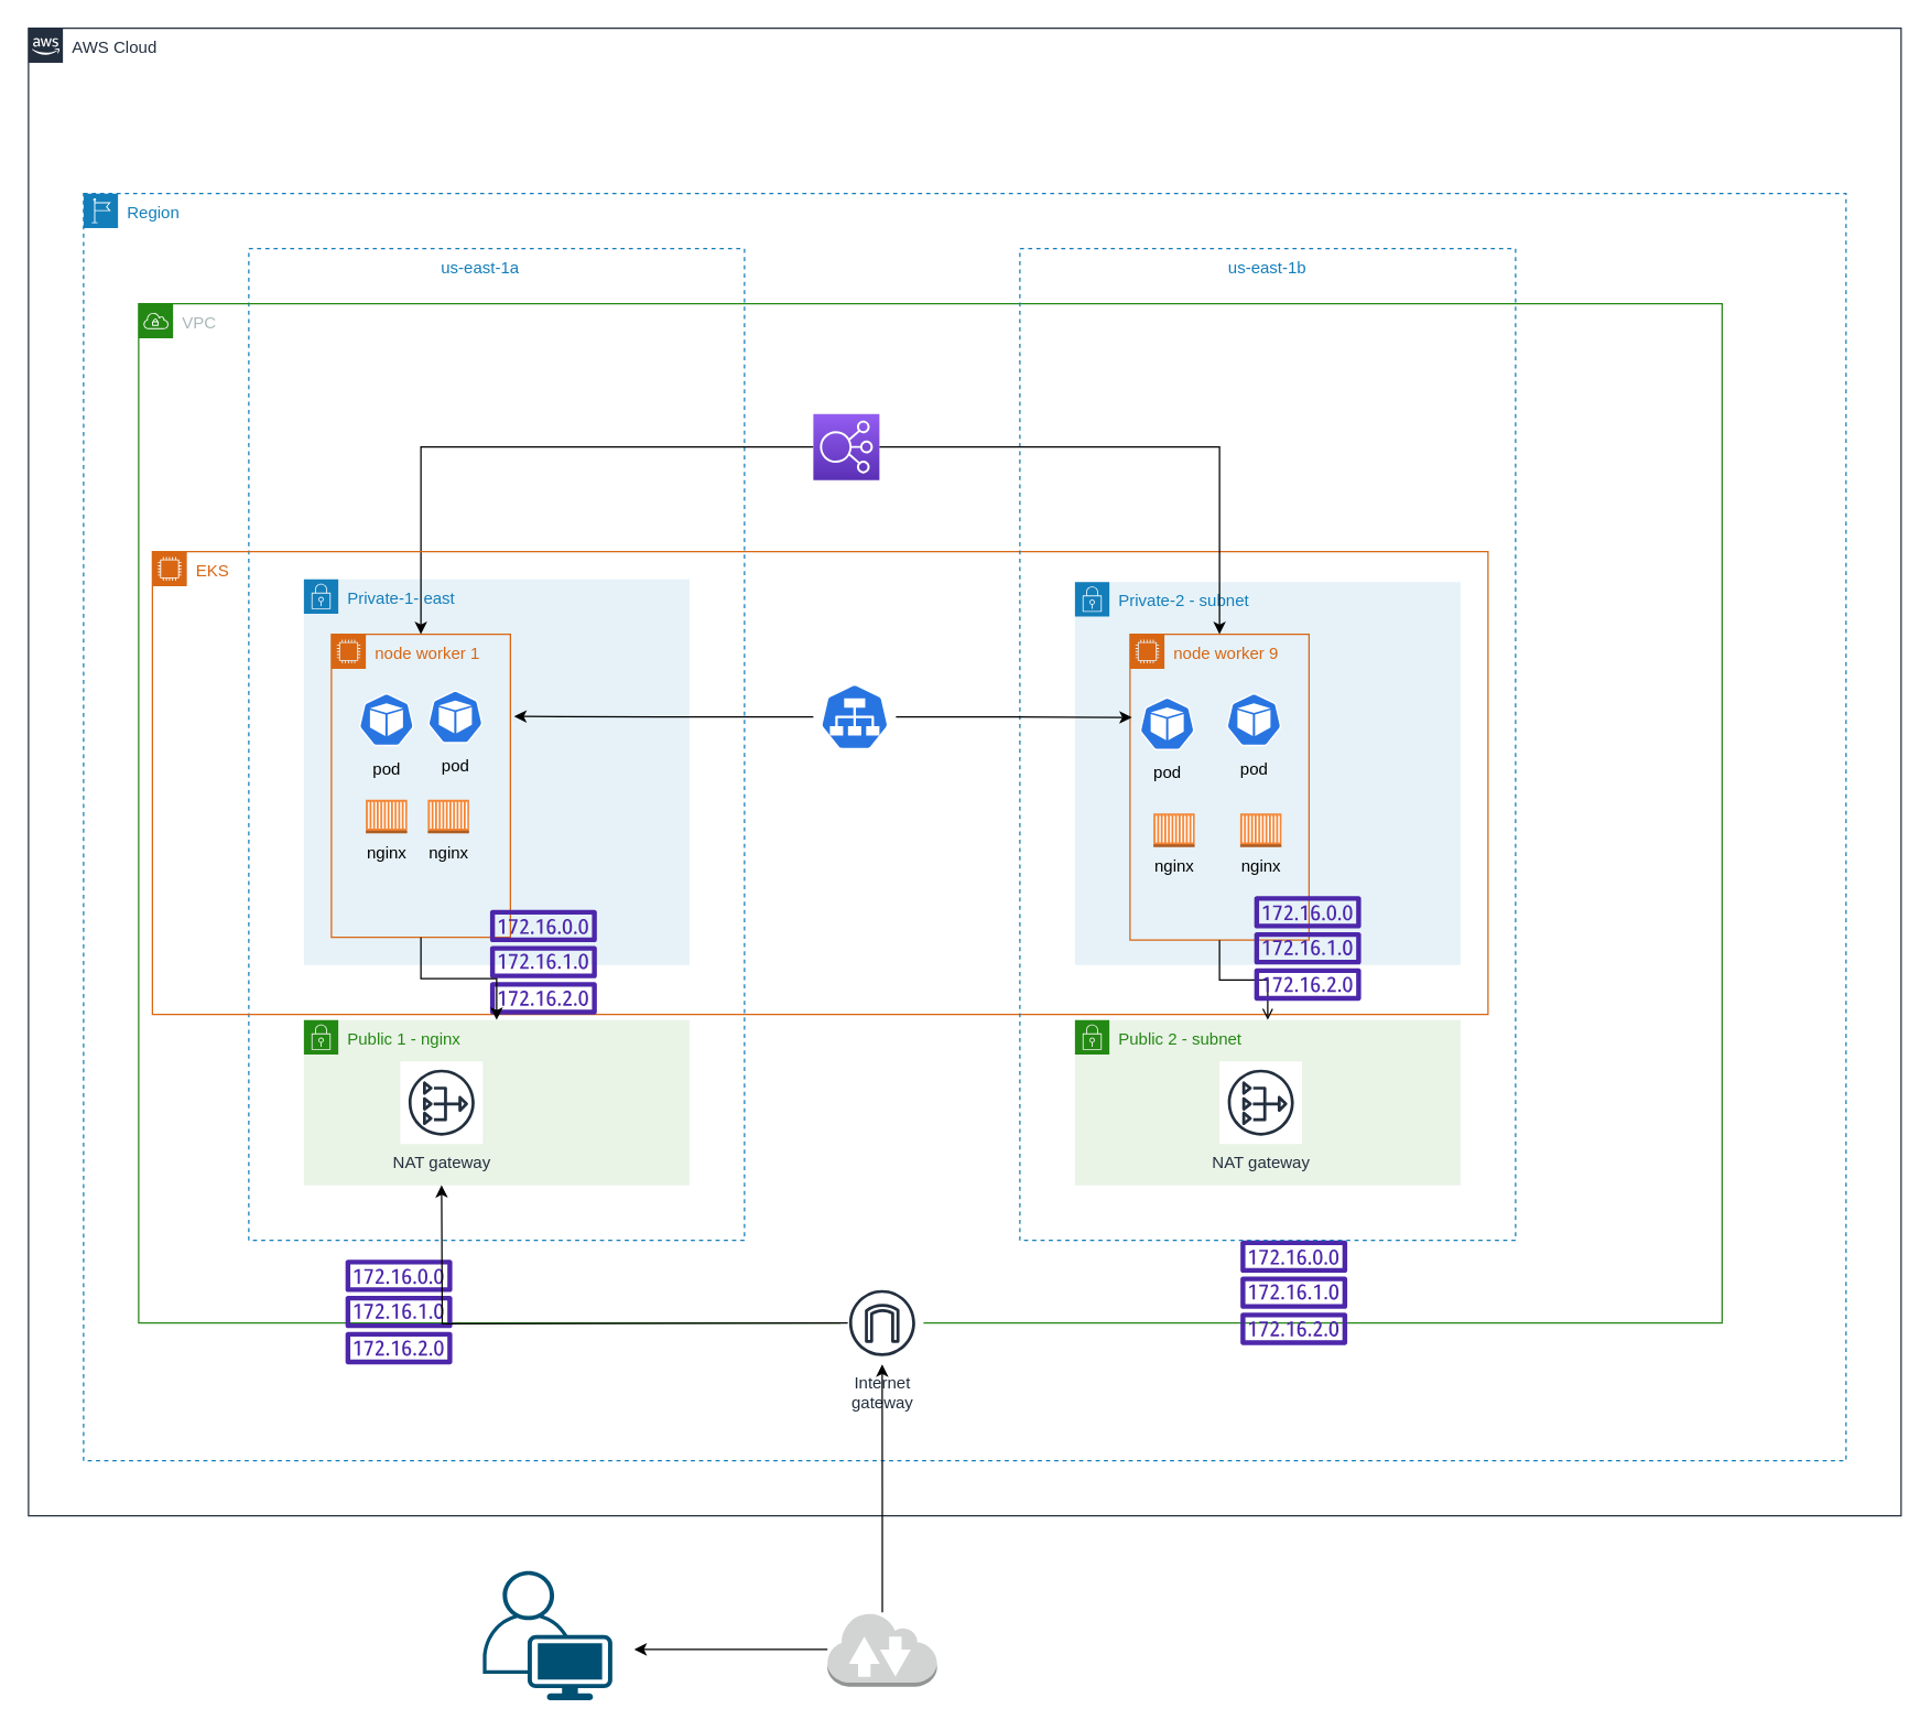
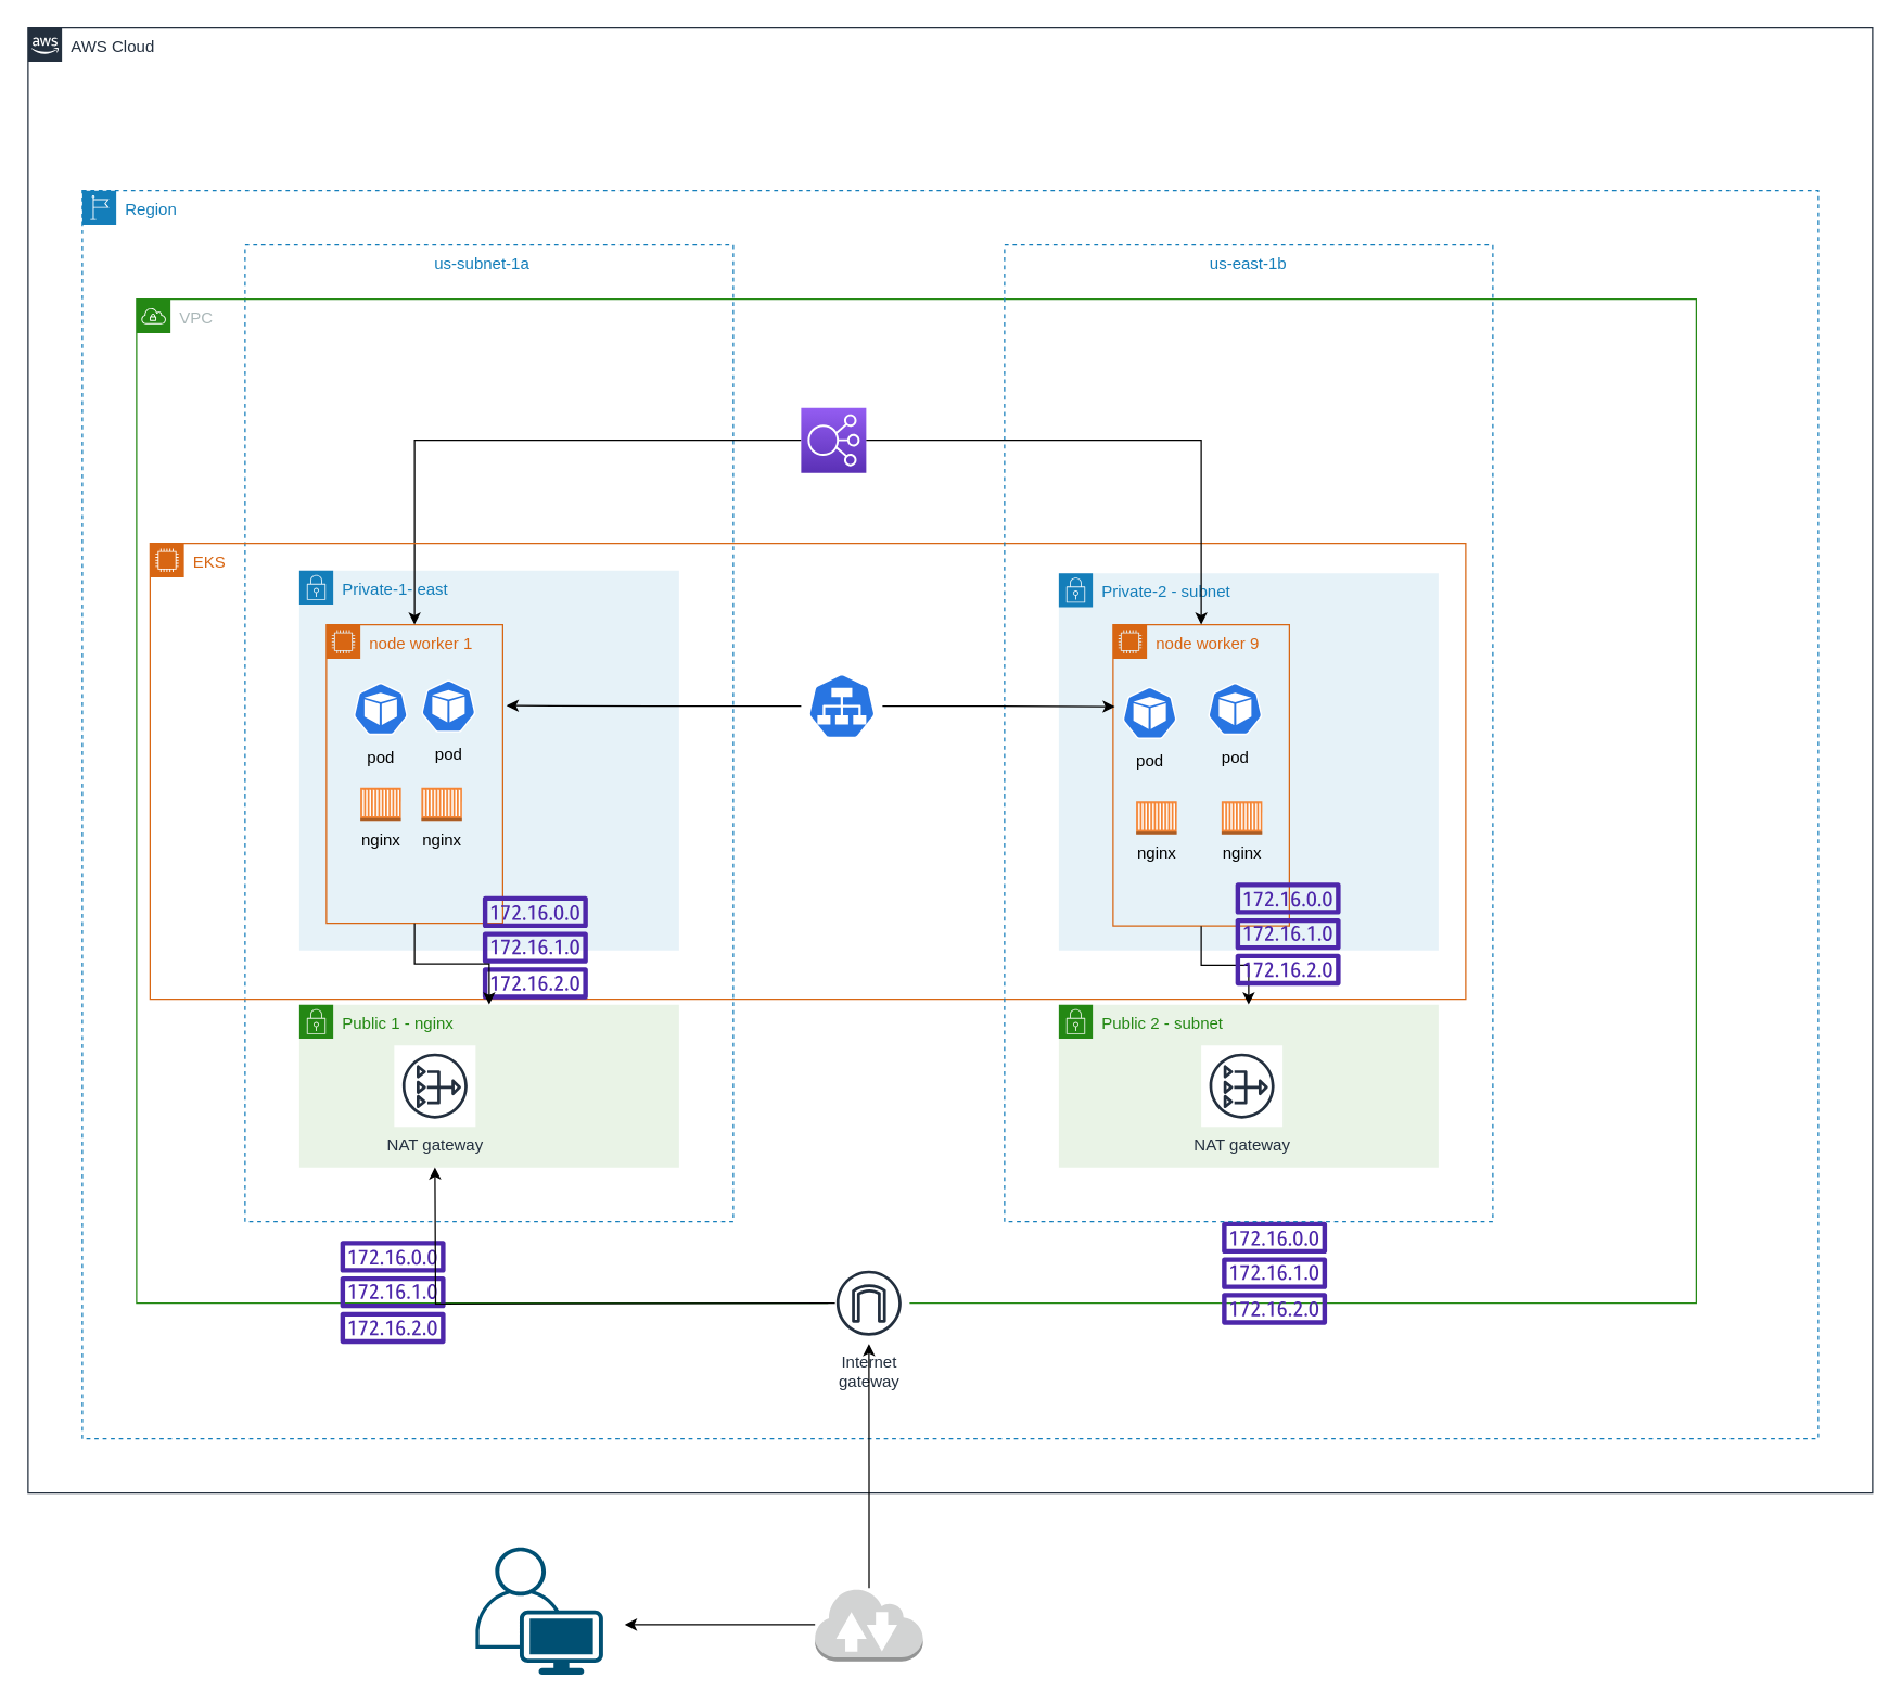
- <mxCell id="4" value="us-east-1a&lt;span style=&quot;white-space: pre;&quot;&gt;&#09;&lt;/span&gt;" style="fillColor=none;strokeColor=#147EBA;dashed=1;verticalAlign=top;fontStyle=0;fontColor=#147EBA;whiteSpace=wrap;html=1;" parent="3" vertex="1"><mxGeometry x="120" y="40" width="360" height="720" as="geometry" /></mxCell>
+ <mxCell id="4" value="us-subnet-1a&lt;span style=&quot;white-space: pre;&quot;&gt;&#09;&lt;/span&gt;" style="fillColor=none;strokeColor=#147EBA;dashed=1;verticalAlign=top;fontStyle=0;fontColor=#147EBA;whiteSpace=wrap;html=1;" parent="3" vertex="1"><mxGeometry x="120" y="40" width="360" height="720" as="geometry" /></mxCell>
- <mxCell id="36" style="edgeStyle=orthogonalEdgeStyle;rounded=0;orthogonalLoop=1;jettySize=auto;html=1;endArrow=open;" edge="1" parent="3" source="23" target="33"><mxGeometry relative="1" as="geometry" /></mxCell>
+ <mxCell id="36" style="edgeStyle=orthogonalEdgeStyle;rounded=0;orthogonalLoop=1;jettySize=auto;html=1;" edge="1" parent="3" source="23" target="33"><mxGeometry relative="1" as="geometry" /></mxCell>
